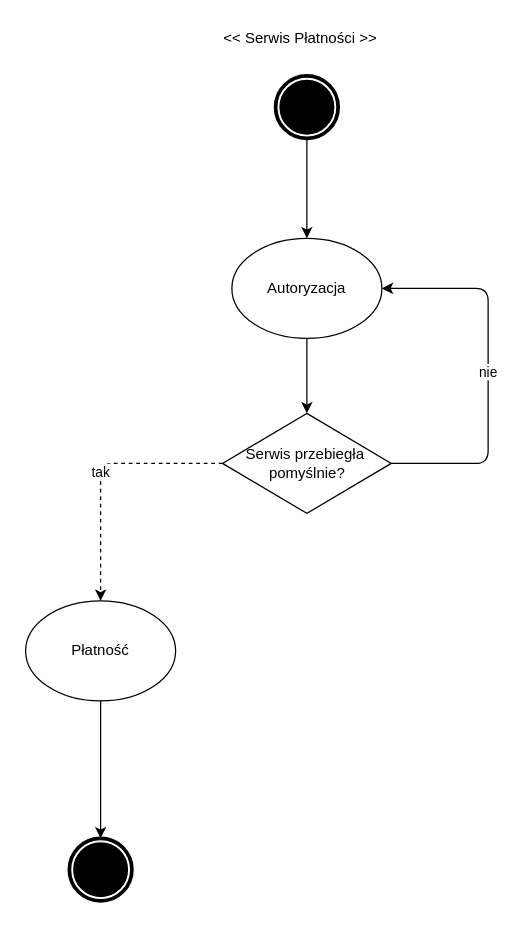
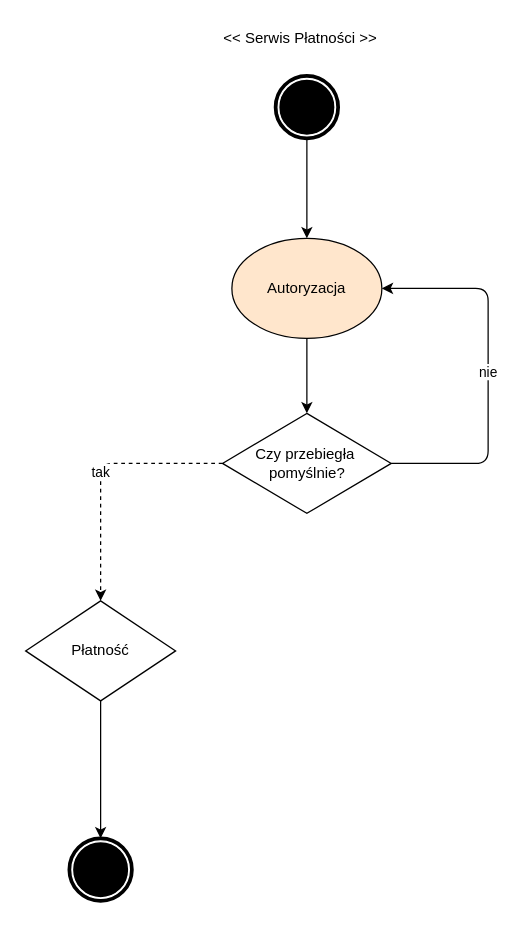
- <mxCell id="3" value="Autoryzacja" style="ellipse;whiteSpace=wrap;html=1;" vertex="1" parent="1"><mxGeometry x="185" y="190" width="120" height="80" as="geometry" /></mxCell>
+ <mxCell id="3" value="Autoryzacja" style="ellipse;whiteSpace=wrap;html=1;fillColor=#ffe6cc;" vertex="1" parent="1"><mxGeometry x="185" y="190" width="120" height="80" as="geometry" /></mxCell>
- <mxCell id="6" value="Serwis przebiegła&amp;nbsp;&lt;br&gt;pomyślnie?" style="rhombus;whiteSpace=wrap;html=1;" vertex="1" parent="1"><mxGeometry x="177.5" y="330" width="135" height="80" as="geometry" /></mxCell>
+ <mxCell id="6" value="Czy przebiegła&amp;nbsp;&lt;br&gt;pomyślnie?" style="rhombus;whiteSpace=wrap;html=1;" vertex="1" parent="1"><mxGeometry x="177.5" y="330" width="135" height="80" as="geometry" /></mxCell>
- <mxCell id="9" value="Płatność" style="ellipse;whiteSpace=wrap;html=1;" vertex="1" parent="1"><mxGeometry x="20" y="480" width="120" height="80" as="geometry" /></mxCell>
+ <mxCell id="9" value="Płatność" style="rhombus;whiteSpace=wrap;html=1;" vertex="1" parent="1"><mxGeometry x="20" y="480" width="120" height="80" as="geometry" /></mxCell>
